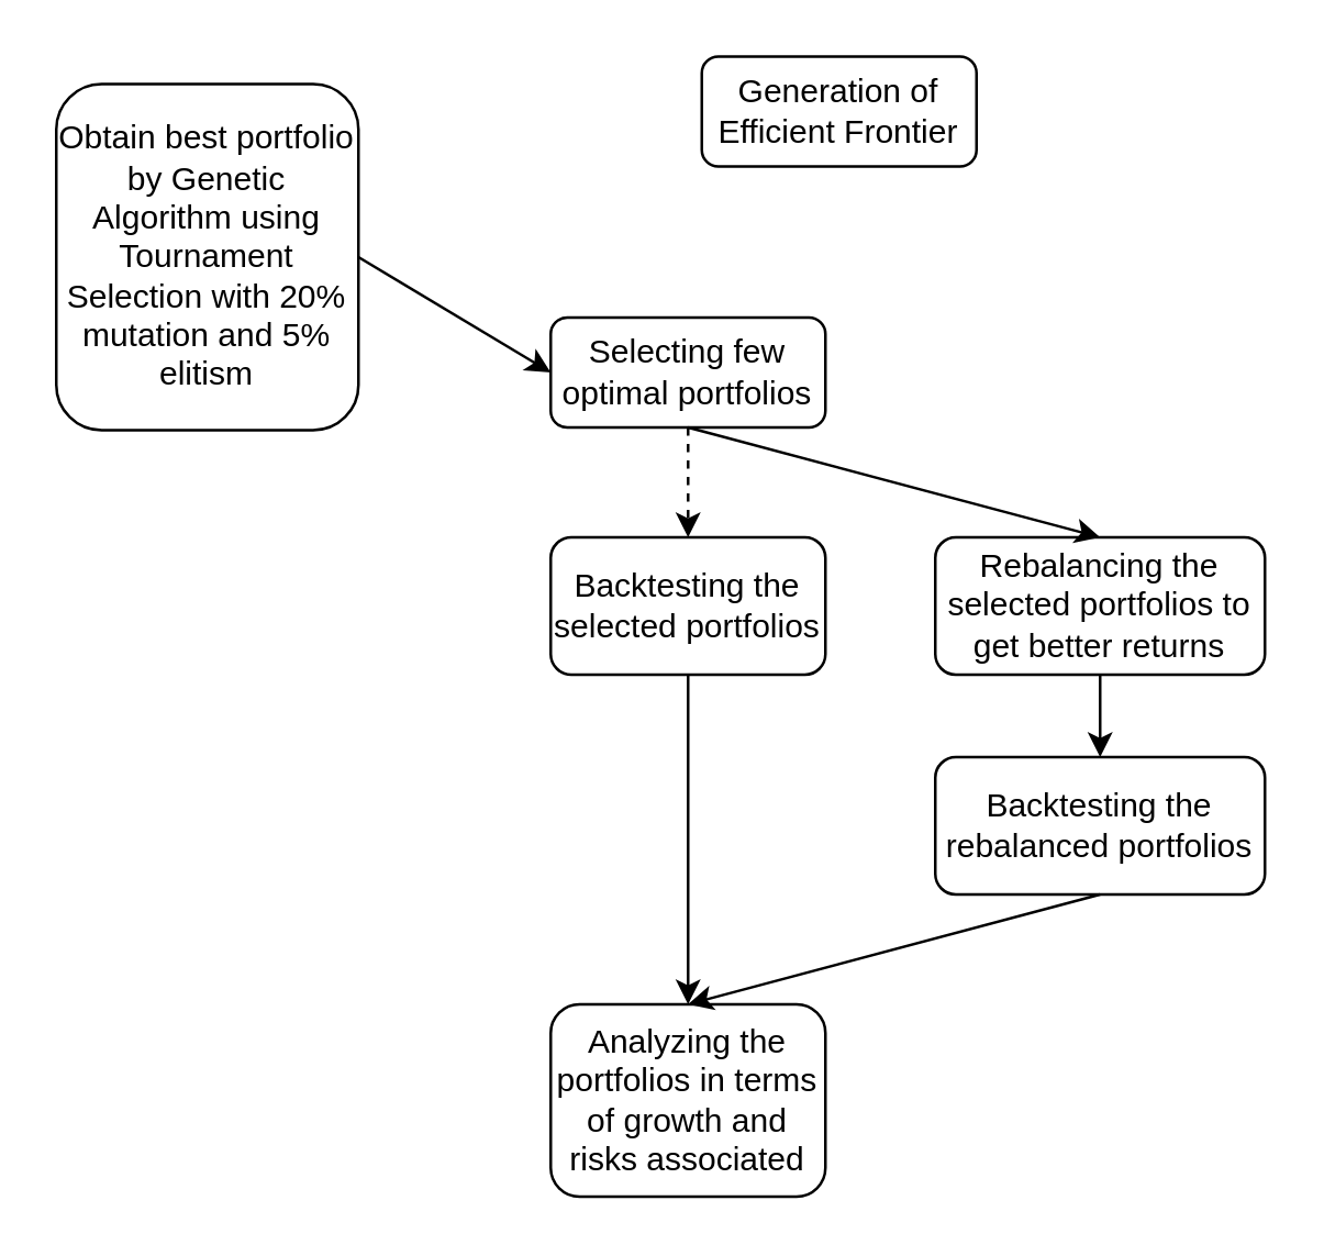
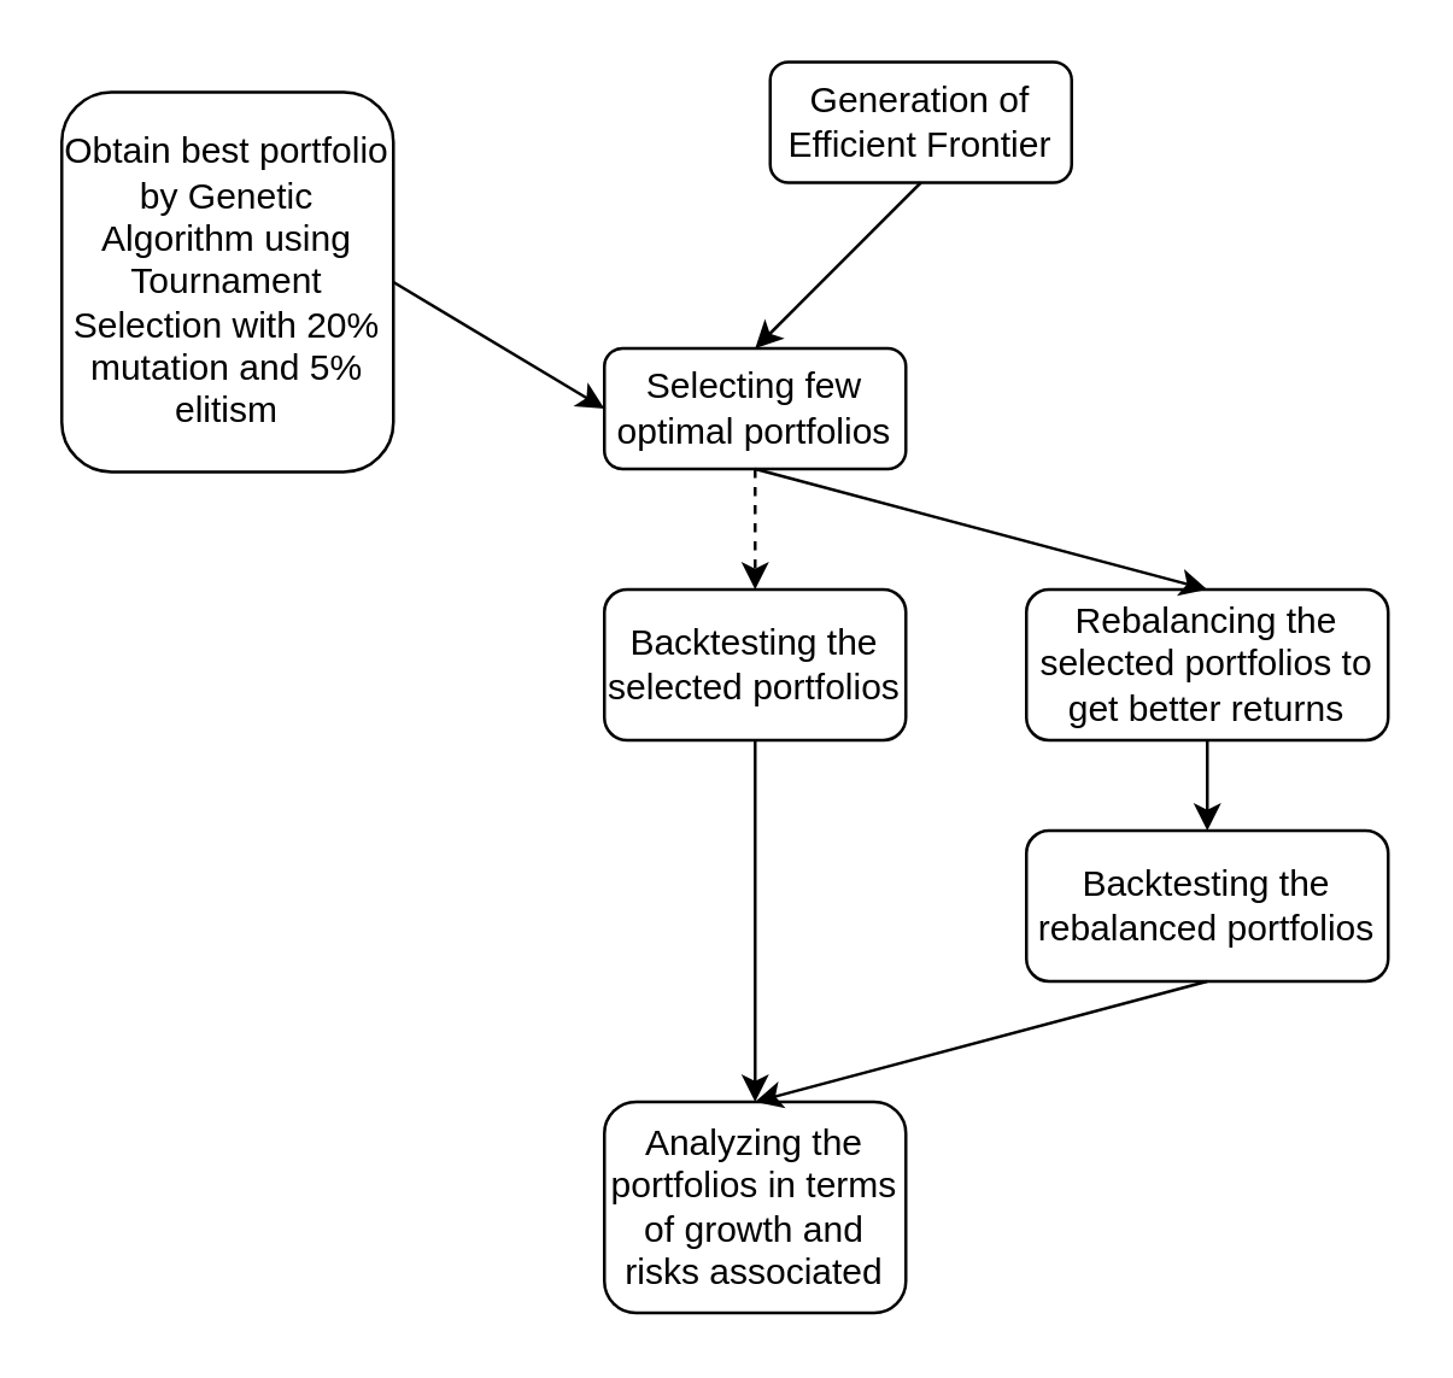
+ <mxCell id="7" value="" style="endArrow=classic;html=1;exitX=0.5;exitY=1;exitDx=0;exitDy=0;entryX=0.5;entryY=0;entryDx=0;entryDy=0;" parent="1" source="2" target="3" edge="1"><mxGeometry width="50" height="50" relative="1" as="geometry"><mxPoint x="200" y="415" as="sourcePoint" /><mxPoint x="250" y="365" as="targetPoint" /></mxGeometry></mxCell>
